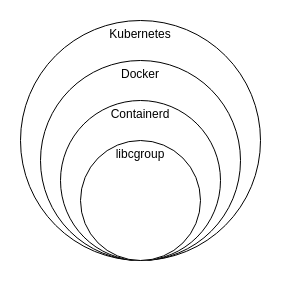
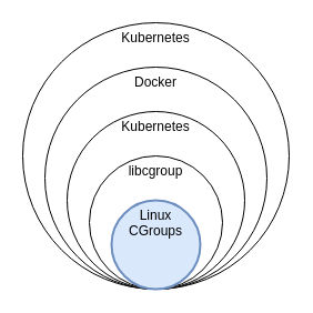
- <mxCell id="4" value="&lt;span&gt;Containerd&lt;/span&gt;&lt;br&gt;" style="strokeWidth=1;html=1;shape=mxgraph.flowchart.start_2;whiteSpace=wrap;flipH=0;flipV=1;verticalAlign=top;" parent="1" vertex="1"><mxGeometry x="60" y="100" width="160" height="160" as="geometry" /></mxCell>
+ <mxCell id="4" value="&lt;span&gt;Kubernetes&lt;/span&gt;&lt;br&gt;" style="strokeWidth=1;html=1;shape=mxgraph.flowchart.start_2;whiteSpace=wrap;flipH=0;flipV=1;verticalAlign=top;" parent="1" vertex="1"><mxGeometry x="60" y="100" width="160" height="160" as="geometry" /></mxCell>
+ <mxCell id="6" value="&lt;span&gt;Linux&lt;br&gt;CGroups&lt;/span&gt;&lt;br&gt;" style="strokeWidth=2;html=1;shape=mxgraph.flowchart.start_2;whiteSpace=wrap;flipH=0;flipV=1;verticalAlign=top;fillColor=#dae8fc;strokeColor=#6c8ebf;" parent="1" vertex="1"><mxGeometry x="100" y="180" width="80" height="80" as="geometry" /></mxCell>
